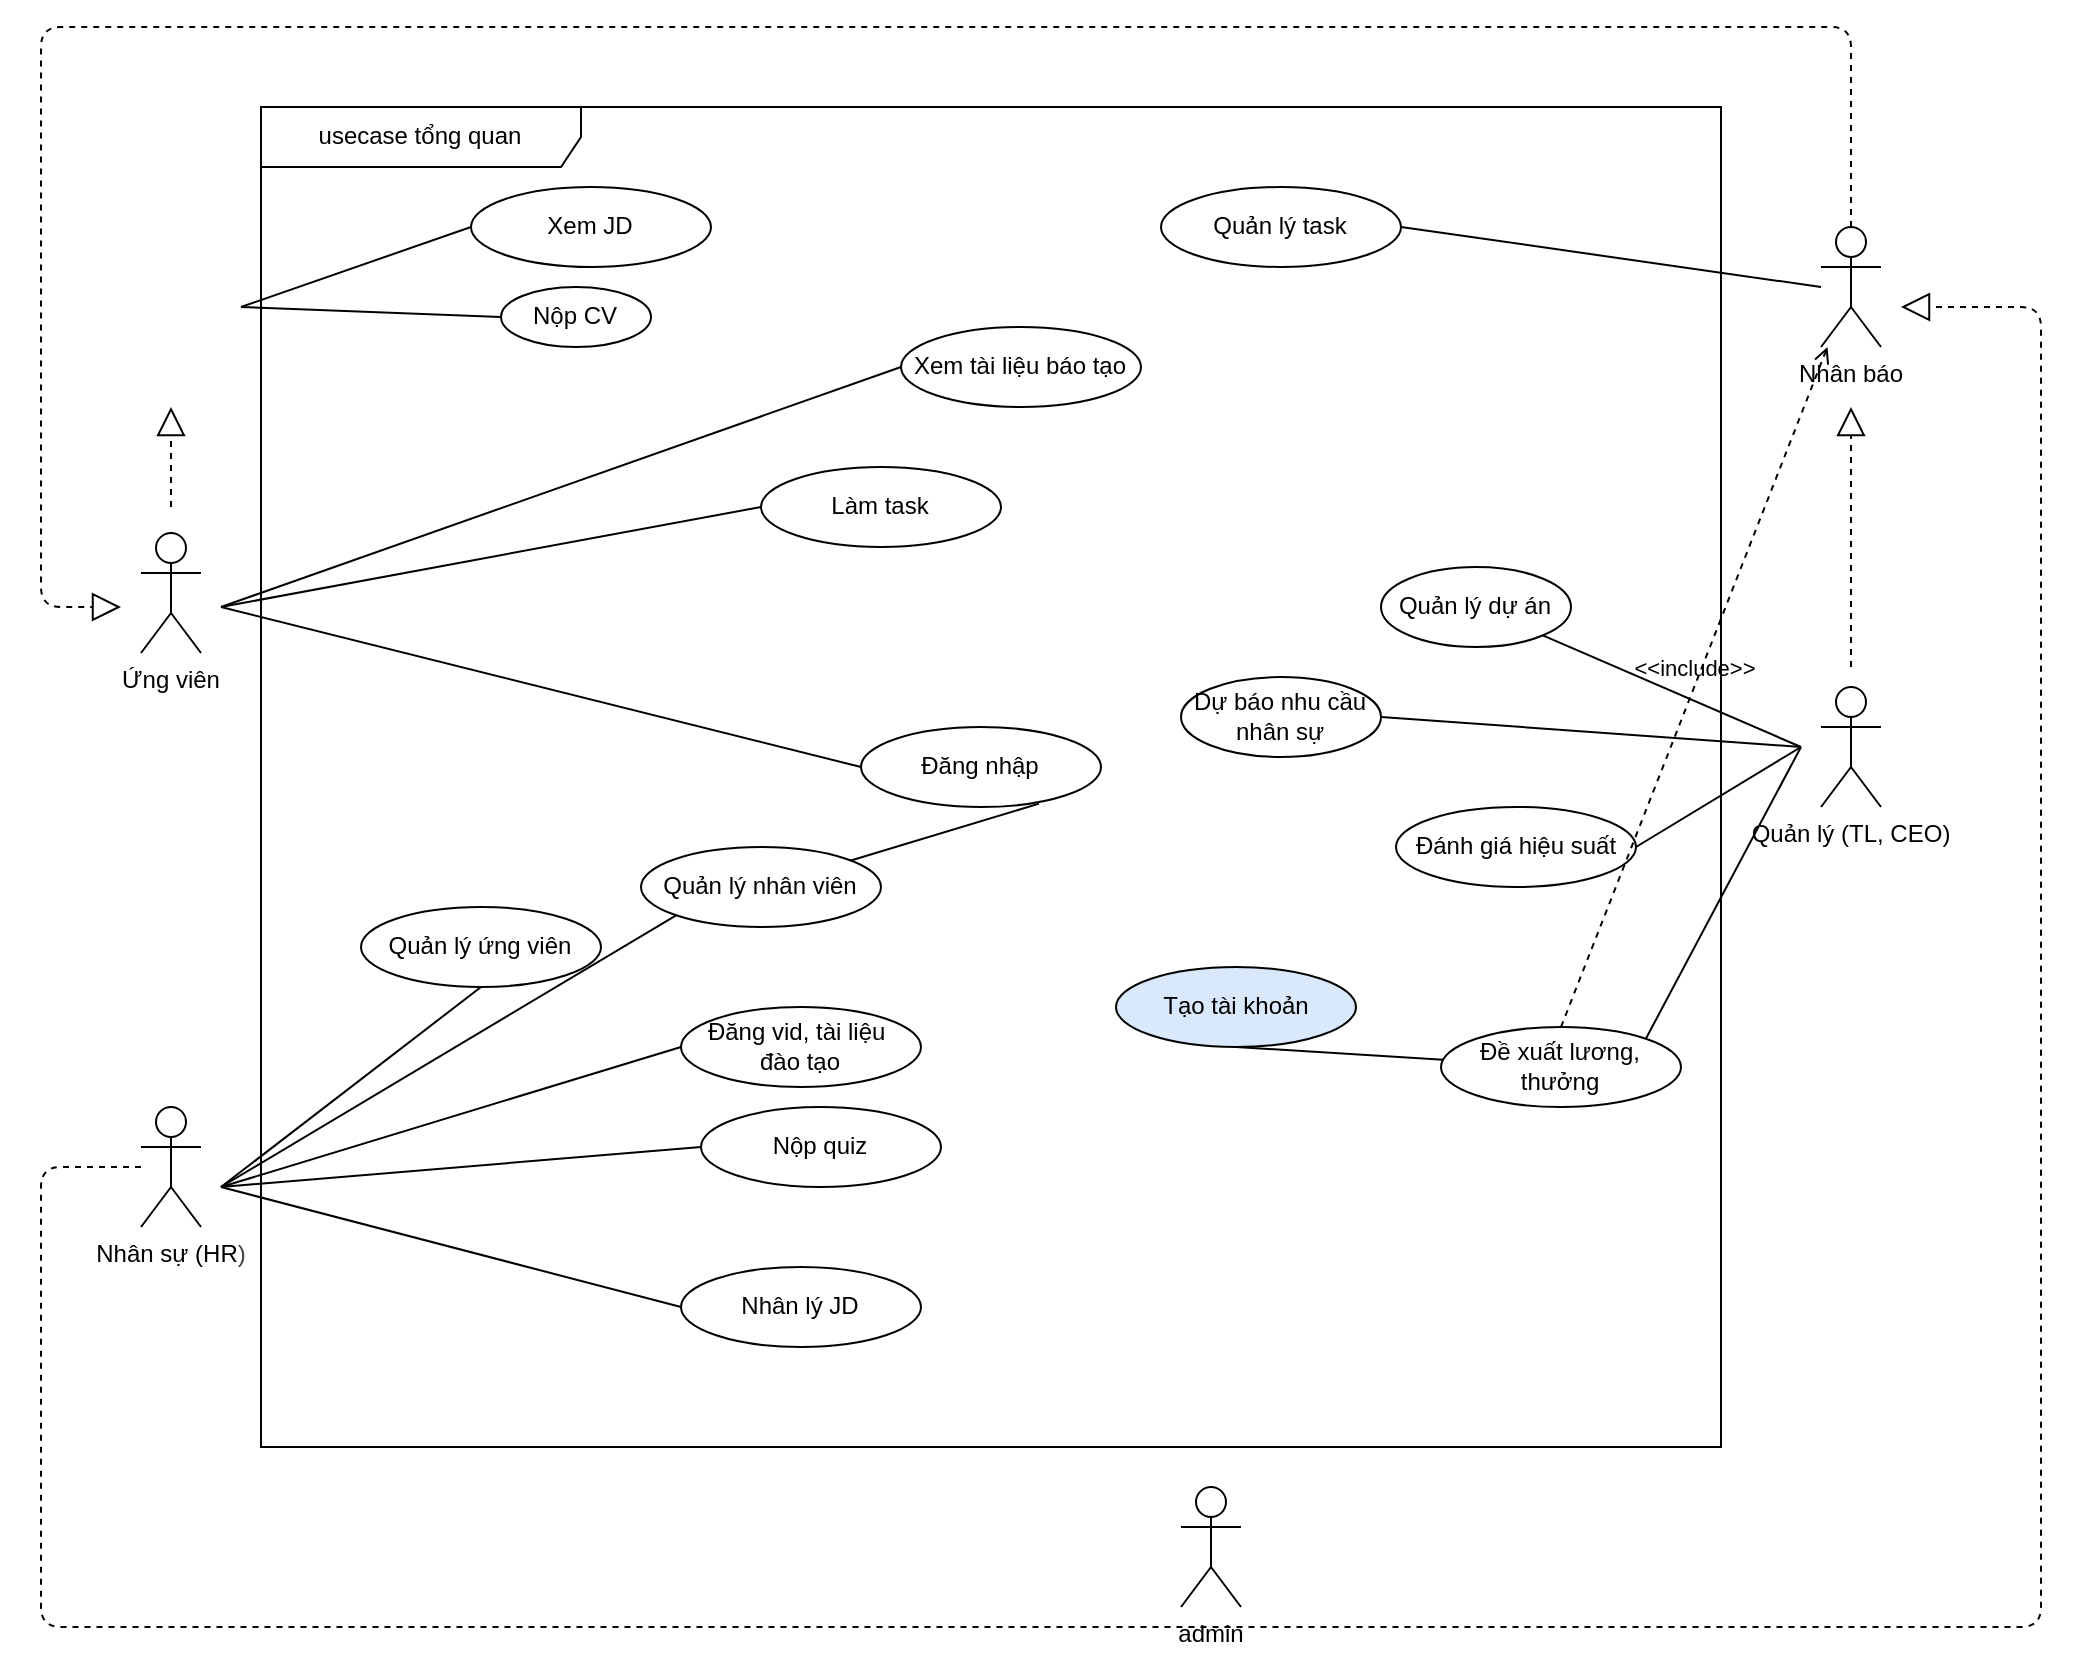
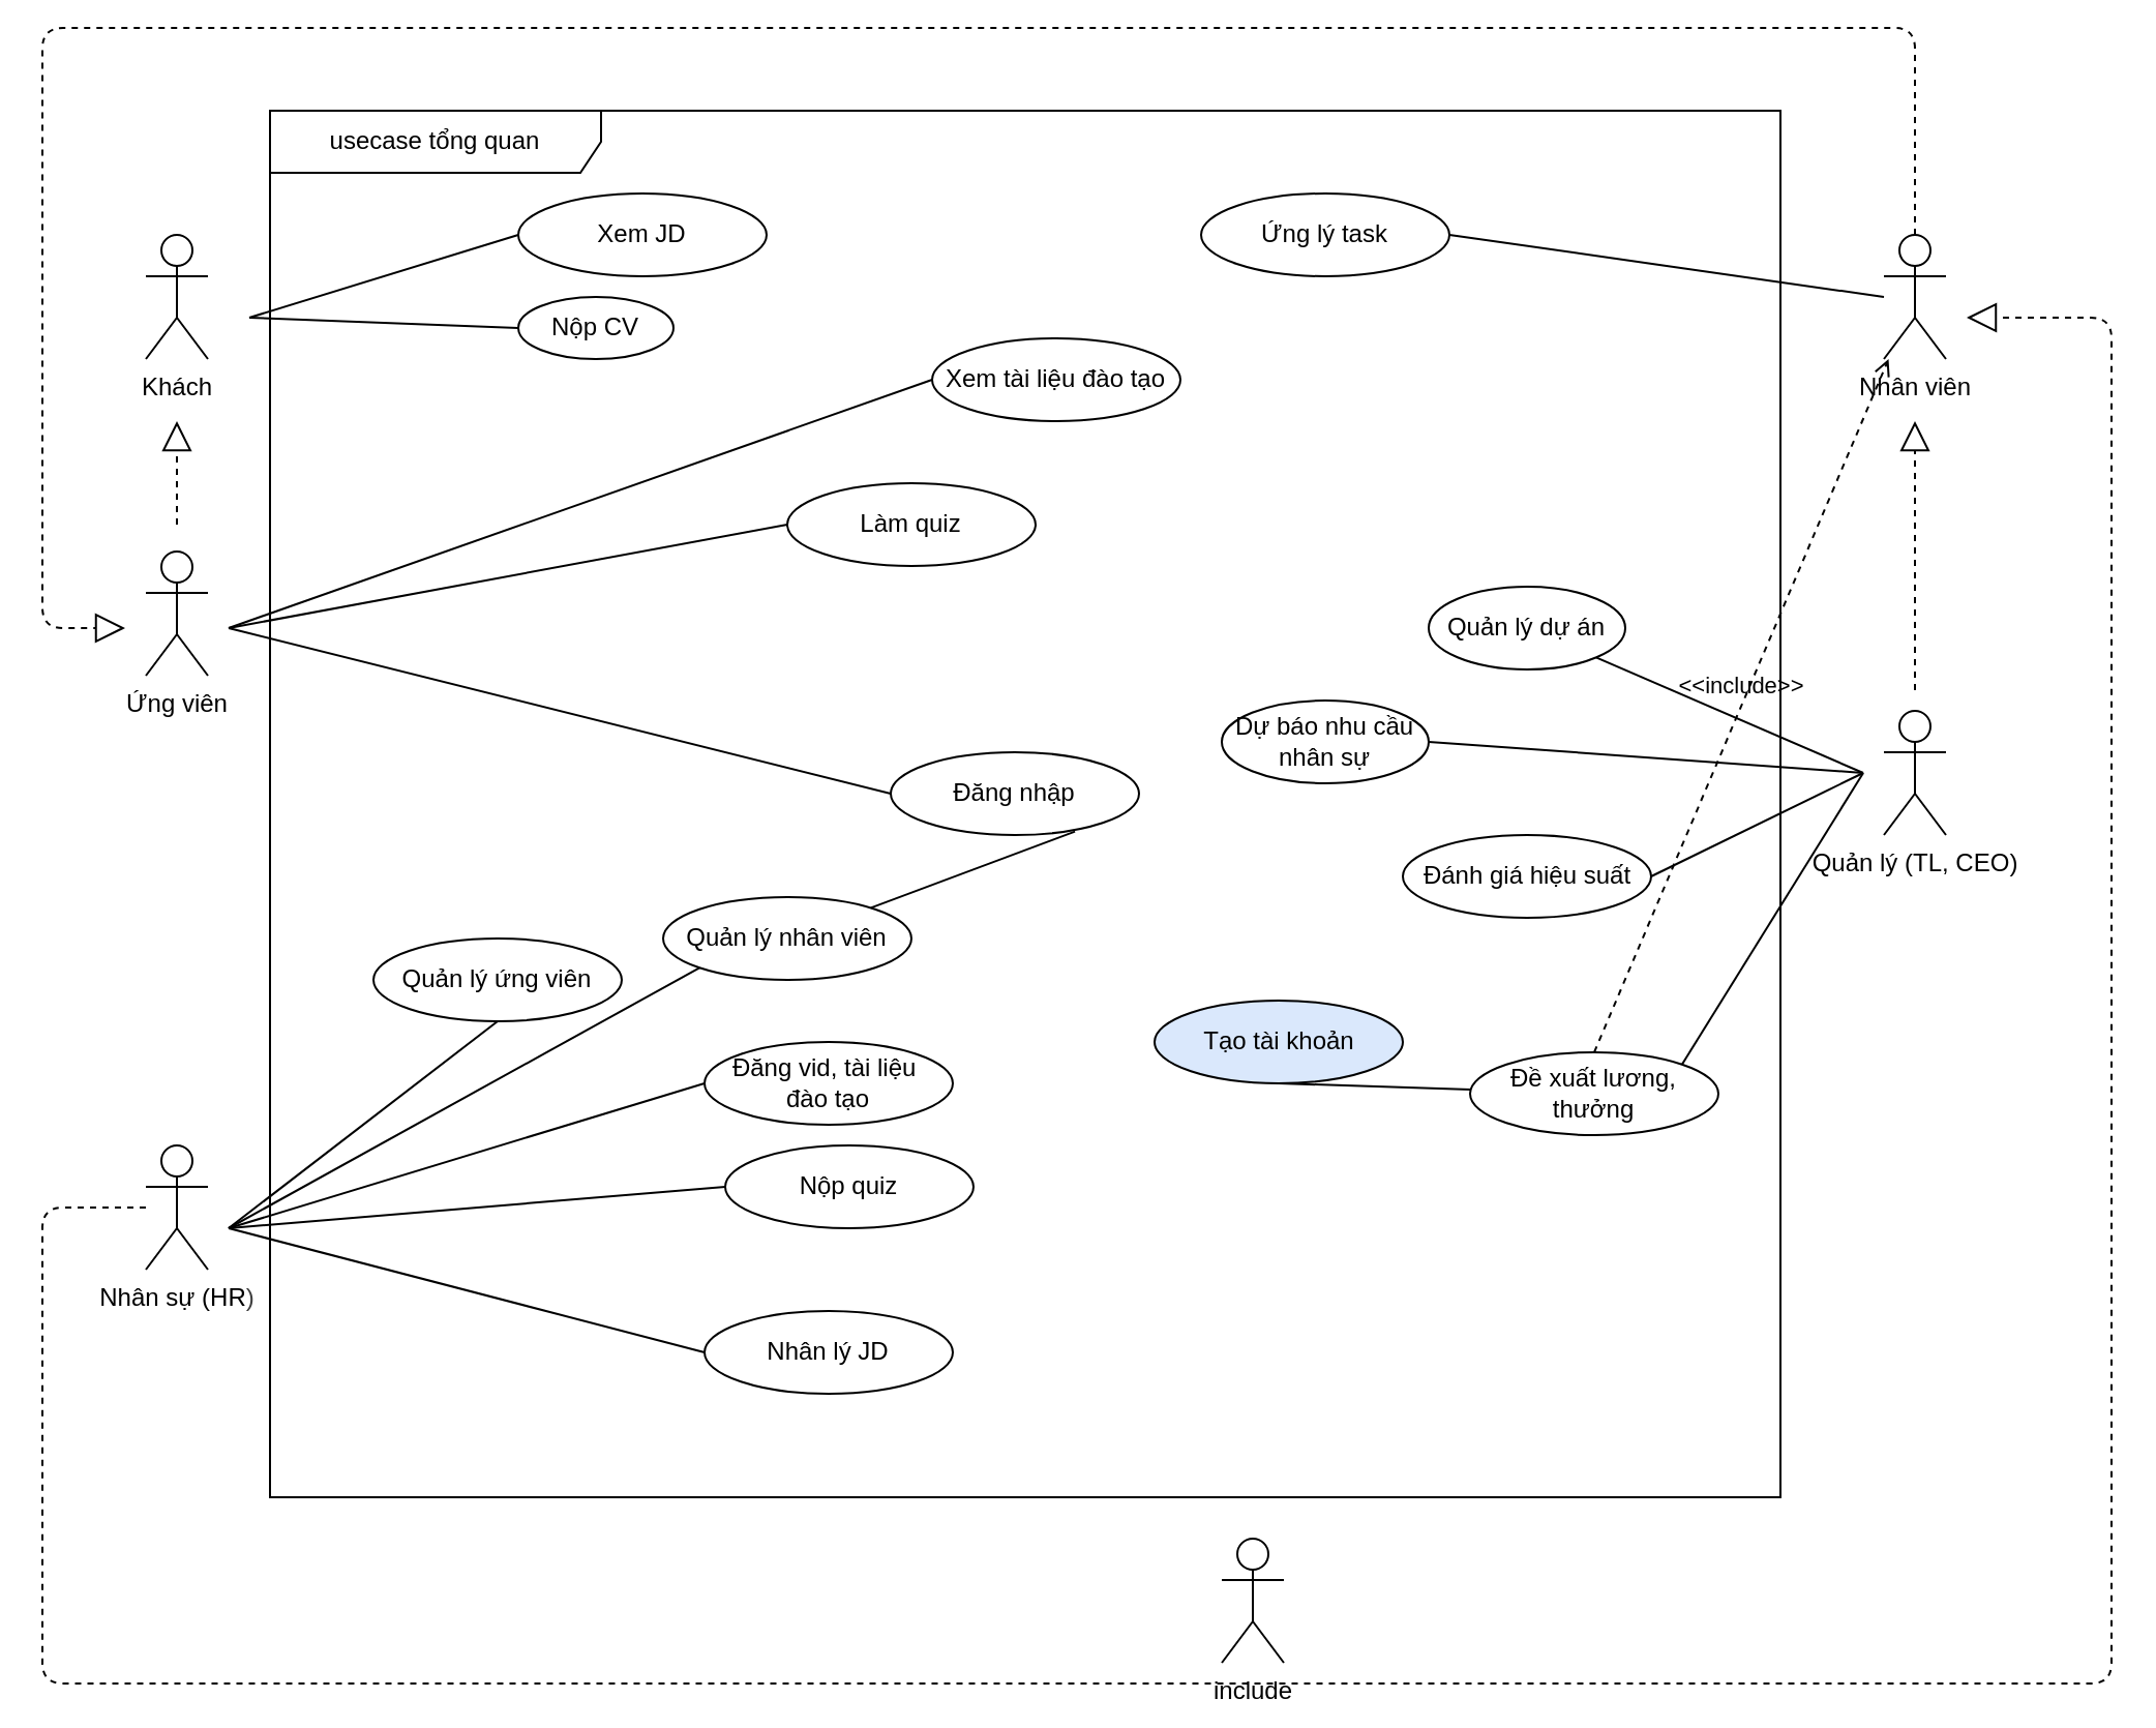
- <mxCell id="4" value="Xem JD" style="ellipse;whiteSpace=wrap;html=1;" parent="2" vertex="1"><mxGeometry x="105" y="40" width="120" height="40" as="geometry" /></mxCell>
+ <mxCell id="4" value="Xem JD" style="ellipse;whiteSpace=wrap;html=1;" parent="2" vertex="1"><mxGeometry x="120" y="40" width="120" height="40" as="geometry" /></mxCell>
- <mxCell id="9" value="Quản lý task" style="ellipse;whiteSpace=wrap;html=1;" parent="2" vertex="1"><mxGeometry x="450" y="40" width="120" height="40" as="geometry" /></mxCell>
+ <mxCell id="9" value="Ứng lý task" style="ellipse;whiteSpace=wrap;html=1;" parent="2" vertex="1"><mxGeometry x="450" y="40" width="120" height="40" as="geometry" /></mxCell>
+ <mxCell id="21" value="Khách" style="shape=umlActor;verticalLabelPosition=bottom;verticalAlign=top;html=1;" parent="1" vertex="1"><mxGeometry x="70" y="80" width="30" height="60" as="geometry" /></mxCell>
- <mxCell id="6" value="Xem tài liệu báo tạo" style="ellipse;whiteSpace=wrap;html=1;" parent="2" vertex="1"><mxGeometry x="320" y="110" width="120" height="40" as="geometry" /></mxCell>
+ <mxCell id="6" value="Xem tài liệu đào tạo" style="ellipse;whiteSpace=wrap;html=1;" parent="2" vertex="1"><mxGeometry x="320" y="110" width="120" height="40" as="geometry" /></mxCell>
- <mxCell id="23" value="Nhân báo" style="shape=umlActor;verticalLabelPosition=bottom;verticalAlign=top;html=1;" parent="1" vertex="1"><mxGeometry x="910" y="80" width="30" height="60" as="geometry" /></mxCell>
+ <mxCell id="23" value="Nhân viên" style="shape=umlActor;verticalLabelPosition=bottom;verticalAlign=top;html=1;" parent="1" vertex="1"><mxGeometry x="910" y="80" width="30" height="60" as="geometry" /></mxCell>
- <mxCell id="7" value="Làm task" style="ellipse;whiteSpace=wrap;html=1;" parent="2" vertex="1"><mxGeometry x="250" y="180" width="120" height="40" as="geometry" /></mxCell>
+ <mxCell id="7" value="Làm quiz" style="ellipse;whiteSpace=wrap;html=1;" parent="2" vertex="1"><mxGeometry x="250" y="180" width="120" height="40" as="geometry" /></mxCell>
- <mxCell id="15" value="Đánh giá hiệu suất" style="ellipse;whiteSpace=wrap;html=1;" parent="2" vertex="1"><mxGeometry x="567.5" y="350" width="120" height="40" as="geometry" /></mxCell>
+ <mxCell id="15" value="Đánh giá hiệu suất" style="ellipse;whiteSpace=wrap;html=1;" parent="2" vertex="1"><mxGeometry x="547.5" y="350" width="120" height="40" as="geometry" /></mxCell>
- <mxCell id="11" value="Quản lý nhân viên" style="ellipse;whiteSpace=wrap;html=1;" parent="2" vertex="1"><mxGeometry x="190" y="370" width="120" height="40" as="geometry" /></mxCell>
+ <mxCell id="11" value="Quản lý nhân viên" style="ellipse;whiteSpace=wrap;html=1;" parent="2" vertex="1"><mxGeometry x="190" y="380" width="120" height="40" as="geometry" /></mxCell>
- <mxCell id="17" value="Đề xuất lương, thưởng" style="ellipse;whiteSpace=wrap;html=1;" parent="2" vertex="1"><mxGeometry x="590" y="460" width="120" height="40" as="geometry" /></mxCell>
+ <mxCell id="17" value="Đề xuất lương, thưởng" style="ellipse;whiteSpace=wrap;html=1;" parent="2" vertex="1"><mxGeometry x="580" y="455" width="120" height="40" as="geometry" /></mxCell>
- <mxCell id="26" value="admin" style="shape=umlActor;verticalLabelPosition=bottom;verticalAlign=top;html=1;" parent="1" vertex="1"><mxGeometry x="590" y="710" width="30" height="60" as="geometry" /></mxCell>
+ <mxCell id="26" value="include" style="shape=umlActor;verticalLabelPosition=bottom;verticalAlign=top;html=1;" parent="1" vertex="1"><mxGeometry x="590" y="710" width="30" height="60" as="geometry" /></mxCell>
